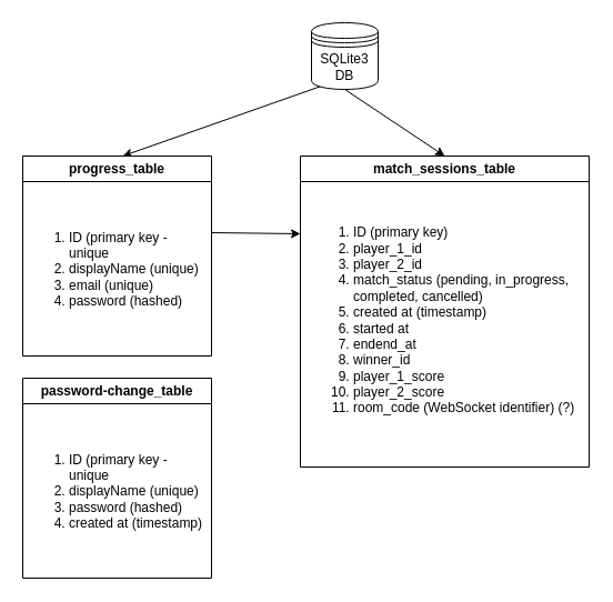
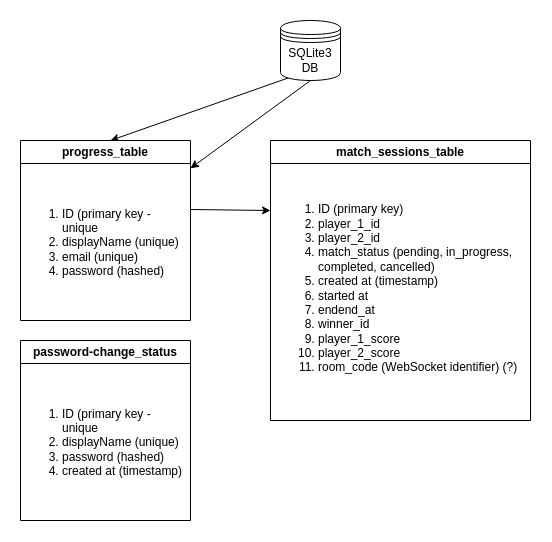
- <mxCell id="3" style="edgeStyle=none;html=1;exitX=0.5;exitY=1;exitDx=0;exitDy=0;entryX=0.5;entryY=0;entryDx=0;entryDy=0;" parent="1" source="4" target="9" edge="1"><mxGeometry relative="1" as="geometry" /></mxCell>
+ <mxCell id="3" style="edgeStyle=none;html=1;exitX=0.5;exitY=1;exitDx=0;exitDy=0;" parent="1" source="4" target="6" edge="1"><mxGeometry relative="1" as="geometry" /></mxCell>
- <mxCell id="13" value="password-change_table" style="swimlane;whiteSpace=wrap;html=1;container=0;" vertex="1" parent="12"><mxGeometry width="170" height="180" as="geometry" /></mxCell>
+ <mxCell id="13" value="password-change_status" style="swimlane;whiteSpace=wrap;html=1;container=0;" vertex="1" parent="12"><mxGeometry width="170" height="180" as="geometry" /></mxCell>
